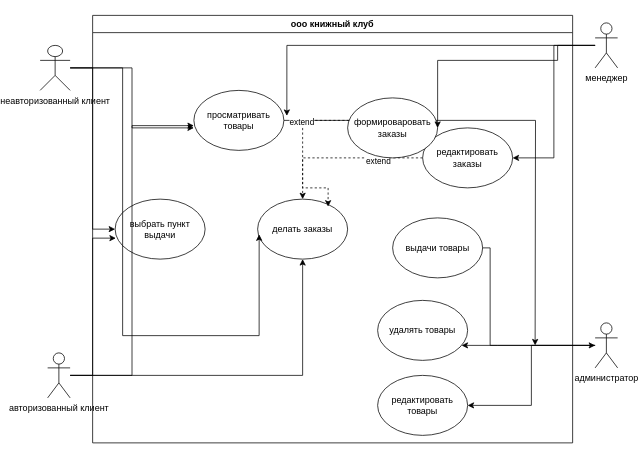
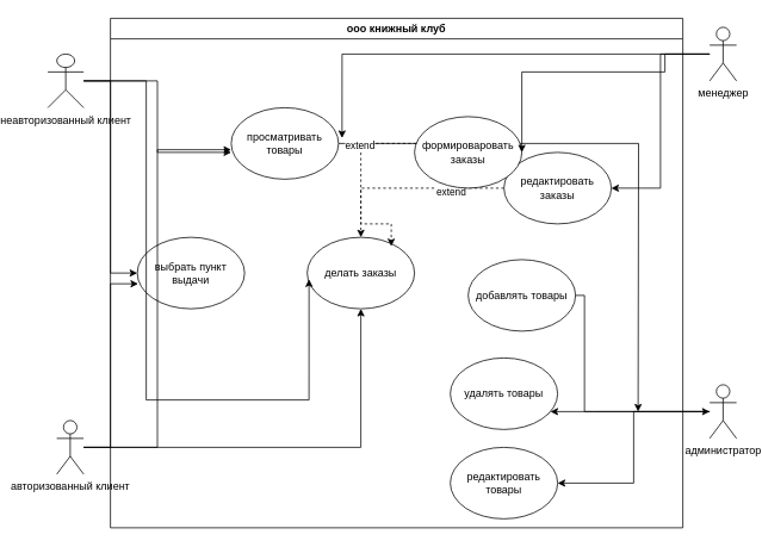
- <mxCell id="16" value="выдачи товары" style="ellipse;whiteSpace=wrap;html=1;" vertex="1" parent="4"><mxGeometry x="400" y="270" width="120" height="80" as="geometry" /></mxCell>
+ <mxCell id="16" value="добавлять товары" style="ellipse;whiteSpace=wrap;html=1;" vertex="1" parent="4"><mxGeometry x="400" y="270" width="120" height="80" as="geometry" /></mxCell>
